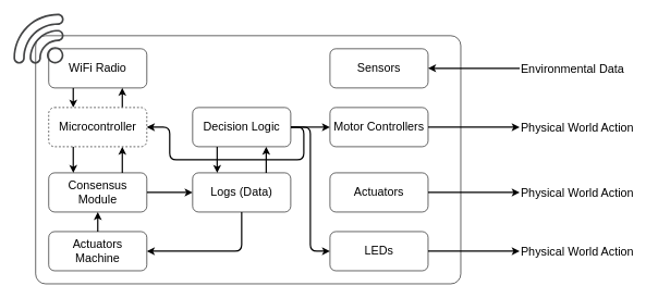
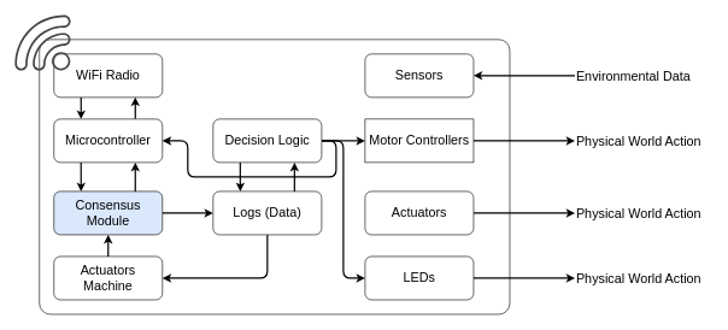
- <mxCell id="7" value="&lt;font style=&quot;font-size: 18px&quot;&gt;Microcontroller&lt;/font&gt;" style="rounded=1;whiteSpace=wrap;html=1;dashed=1;" vertex="1" parent="1"><mxGeometry x="74" y="164" width="150" height="60" as="geometry" /></mxCell>
+ <mxCell id="7" value="&lt;font style=&quot;font-size: 18px&quot;&gt;Microcontroller&lt;/font&gt;" style="rounded=1;whiteSpace=wrap;html=1;" vertex="1" parent="1"><mxGeometry x="74" y="164" width="150" height="60" as="geometry" /></mxCell>
- <mxCell id="25" value="&lt;font style=&quot;font-size: 18px&quot;&gt;Motor Controllers&lt;br&gt;&lt;/font&gt;" style="rounded=1;whiteSpace=wrap;html=1;" vertex="1" parent="1"><mxGeometry x="504" y="164" width="150" height="60" as="geometry" /></mxCell>
+ <mxCell id="25" value="&lt;font style=&quot;font-size: 18px&quot;&gt;Motor Controllers&lt;br&gt;&lt;/font&gt;" style="whiteSpace=wrap;html=1;rounded=0;" vertex="1" parent="1"><mxGeometry x="504" y="164" width="150" height="60" as="geometry" /></mxCell>
- <mxCell id="10" value="&lt;font style=&quot;font-size: 18px&quot;&gt;Consensus Module&lt;/font&gt;" style="rounded=1;whiteSpace=wrap;html=1;" vertex="1" parent="1"><mxGeometry x="74" y="264" width="150" height="60" as="geometry" /></mxCell>
+ <mxCell id="10" value="&lt;font style=&quot;font-size: 18px&quot;&gt;Consensus Module&lt;/font&gt;" style="rounded=1;whiteSpace=wrap;html=1;fillColor=#dae8fc;" vertex="1" parent="1"><mxGeometry x="74" y="264" width="150" height="60" as="geometry" /></mxCell>
